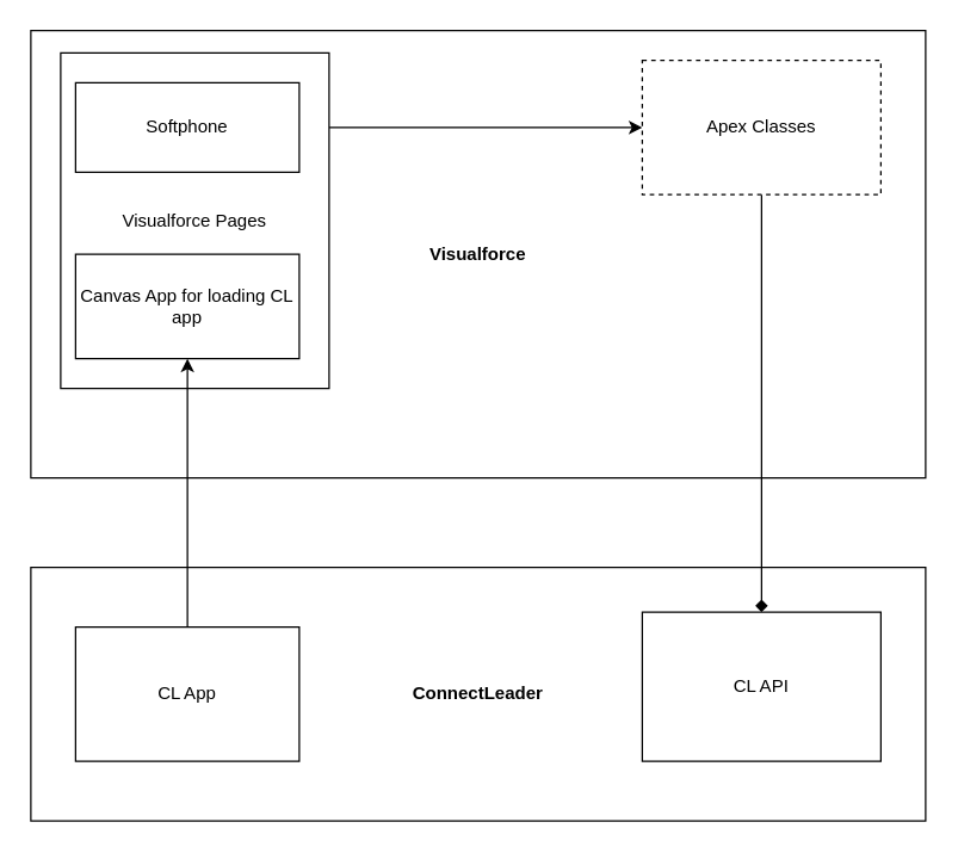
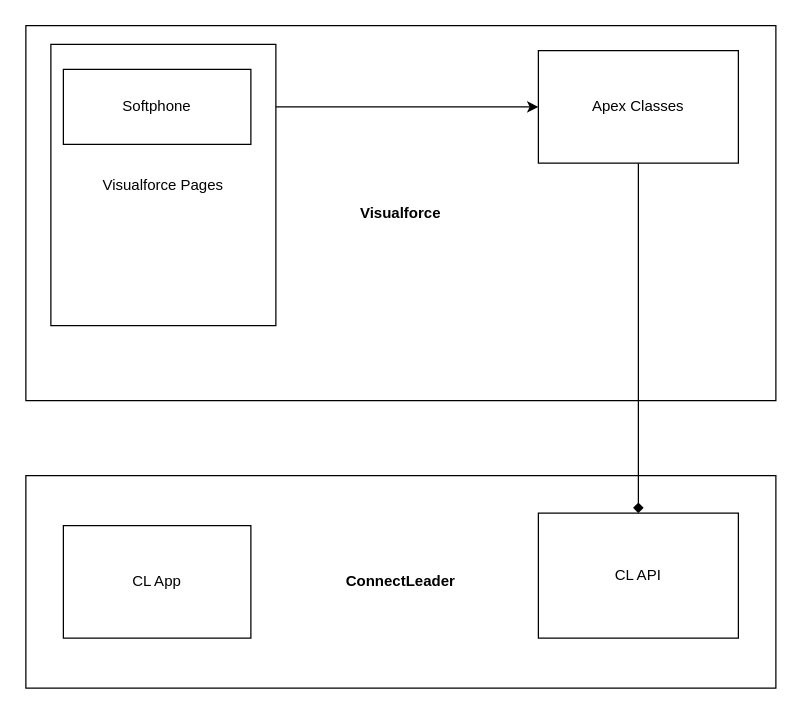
- <mxCell id="8" value="Apex Classes" style="rounded=0;whiteSpace=wrap;html=1;dashed=1;" parent="1" vertex="1"><mxGeometry x="430" y="40" width="160" height="90" as="geometry" /></mxCell>
+ <mxCell id="8" value="Apex Classes" style="rounded=0;whiteSpace=wrap;html=1;" parent="1" vertex="1"><mxGeometry x="430" y="40" width="160" height="90" as="geometry" /></mxCell>
- <mxCell id="9" value="Canvas App for loading CL app" style="rounded=0;whiteSpace=wrap;html=1;" parent="1" vertex="1"><mxGeometry x="50" y="170" width="150" height="70" as="geometry" /></mxCell>
- <mxCell id="11" style="edgeStyle=none;rounded=0;orthogonalLoop=1;jettySize=auto;html=1;" parent="1" source="12" target="9" edge="1"><mxGeometry relative="1" as="geometry" /></mxCell>
